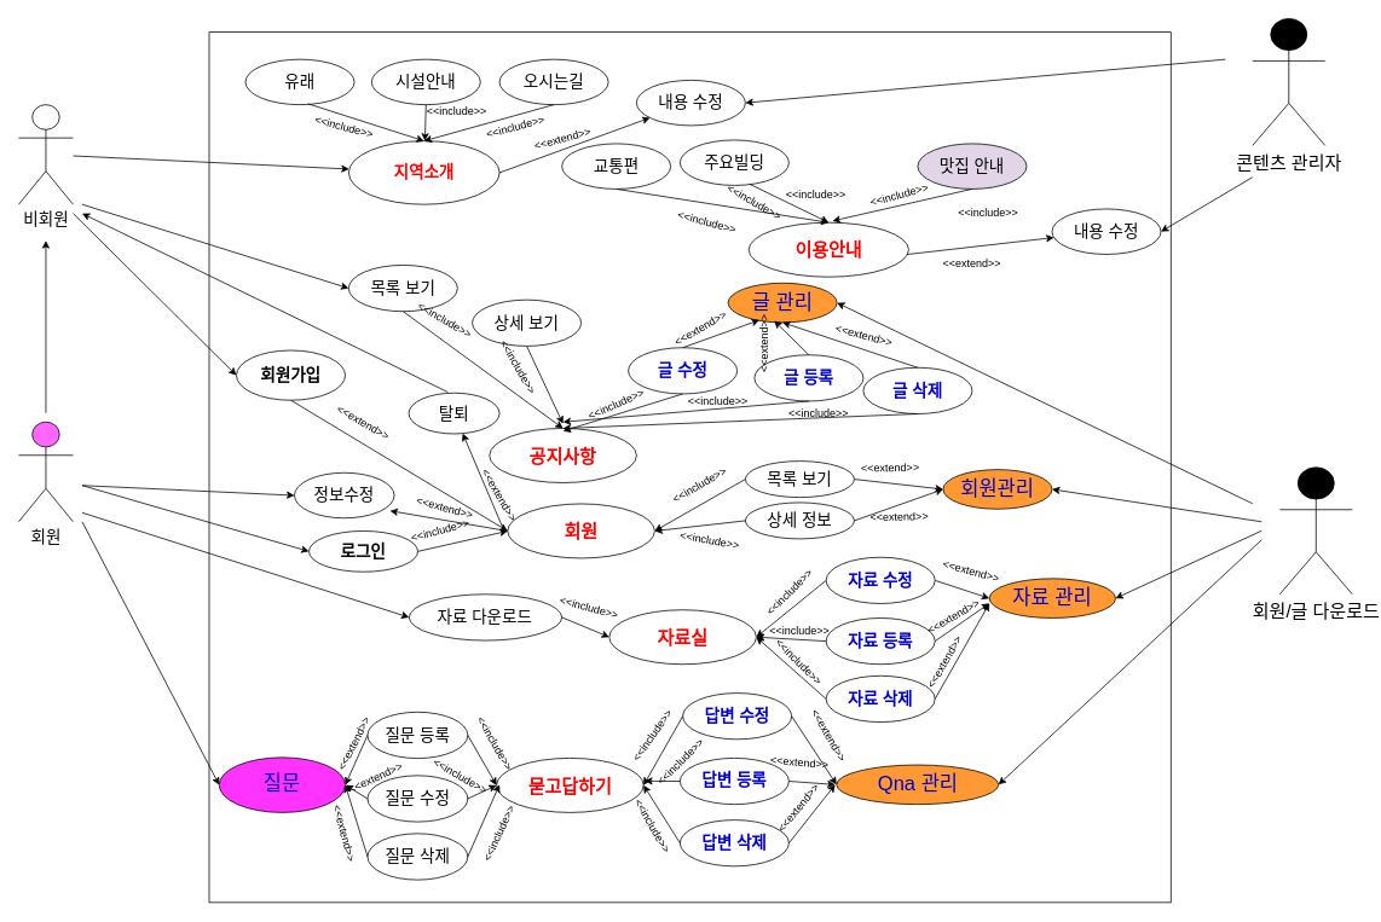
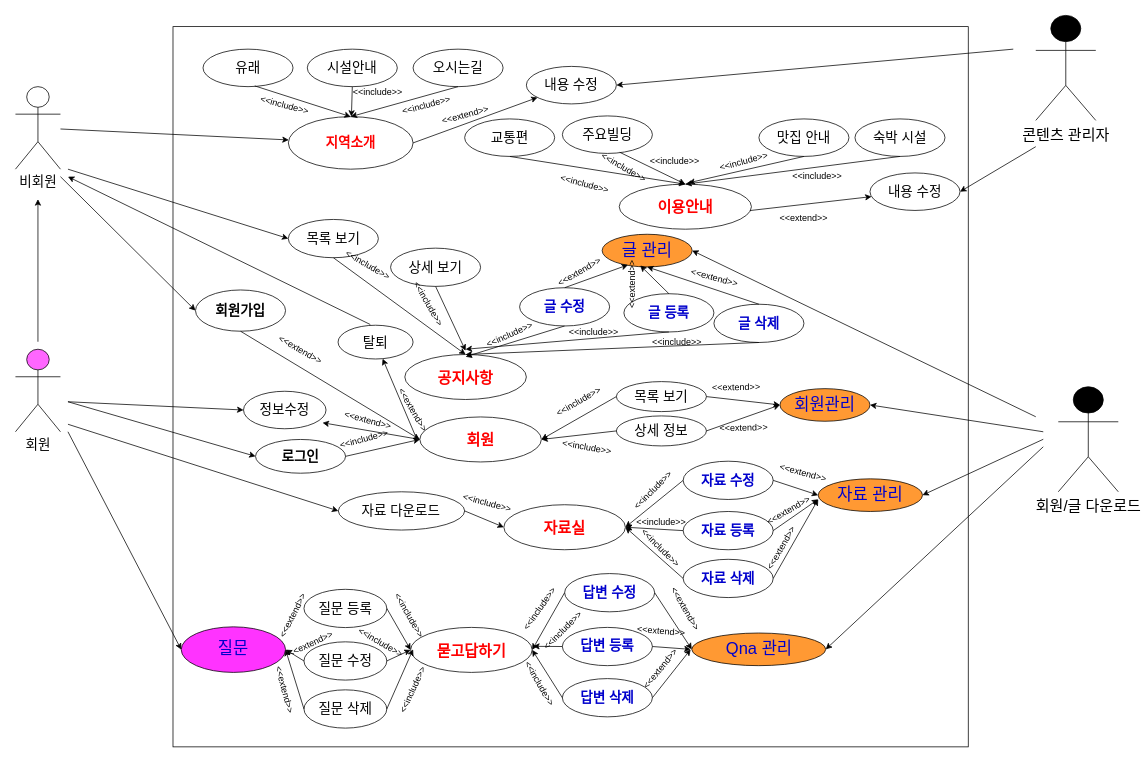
- <mxCell id="24" value="&lt;font style=&quot;font-size: 18px;&quot;&gt;맛집 안내&lt;/font&gt;" style="ellipse;whiteSpace=wrap;html=1;fillColor=#e1d5e7;" parent="1" vertex="1"><mxGeometry x="1011" y="158" width="120" height="50" as="geometry" /></mxCell>
+ <mxCell id="24" value="&lt;font style=&quot;font-size: 18px;&quot;&gt;맛집 안내&lt;/font&gt;" style="ellipse;whiteSpace=wrap;html=1;" parent="1" vertex="1"><mxGeometry x="1011" y="158" width="120" height="50" as="geometry" /></mxCell>
+ <mxCell id="25" value="&lt;font style=&quot;font-size: 18px;&quot;&gt;숙박 시설&lt;/font&gt;" style="ellipse;whiteSpace=wrap;html=1;" parent="1" vertex="1"><mxGeometry x="1139" y="158" width="120" height="50" as="geometry" /></mxCell>
+ <mxCell id="29" value="" style="endArrow=classic;html=1;rounded=0;exitX=0.5;exitY=1;exitDx=0;exitDy=0;entryX=0.5;entryY=0;entryDx=0;entryDy=0;" parent="1" source="25" edge="1" target="21"><mxGeometry width="50" height="50" relative="1" as="geometry"><mxPoint x="802" y="350" as="sourcePoint" /><mxPoint x="880" y="275" as="targetPoint" /></mxGeometry></mxCell>
- <mxCell id="112" value="" style="endArrow=classic;html=1;rounded=0;exitX=0;exitY=0.5;exitDx=0;exitDy=0;entryX=1;entryY=0.5;entryDx=0;entryDy=0;" edge="1" parent="1" source="103" target="109"><mxGeometry width="50" height="50" relative="1" as="geometry"><mxPoint x="630" y="665" as="sourcePoint" /><mxPoint x="680" y="615" as="targetPoint" /></mxGeometry></mxCell>
